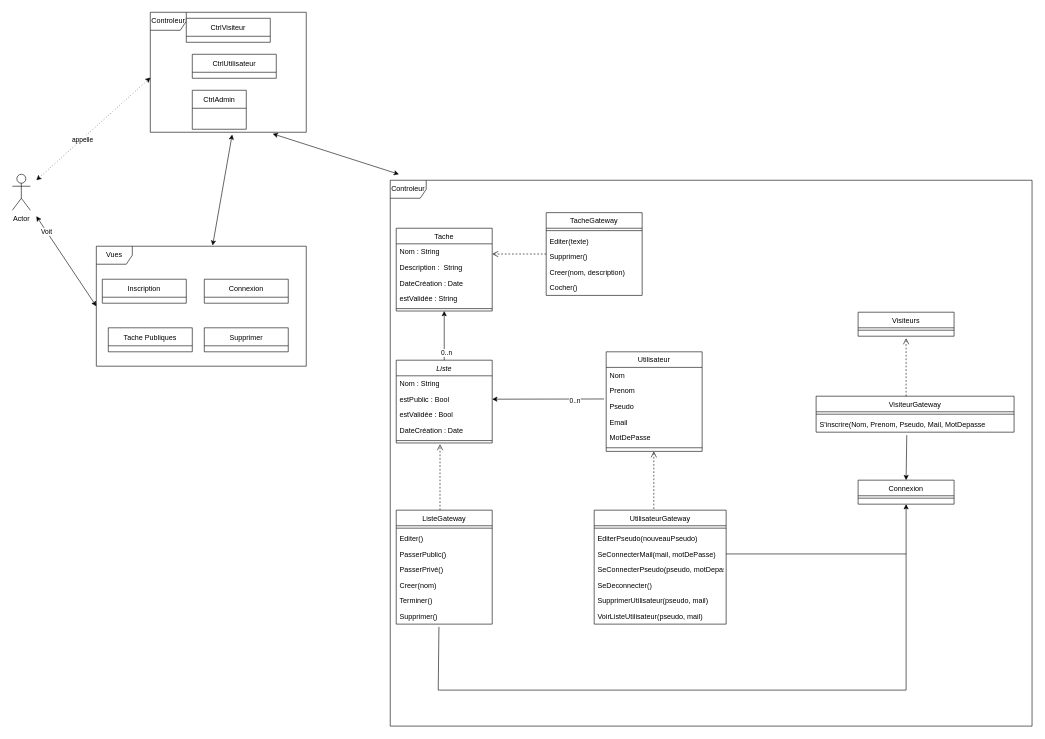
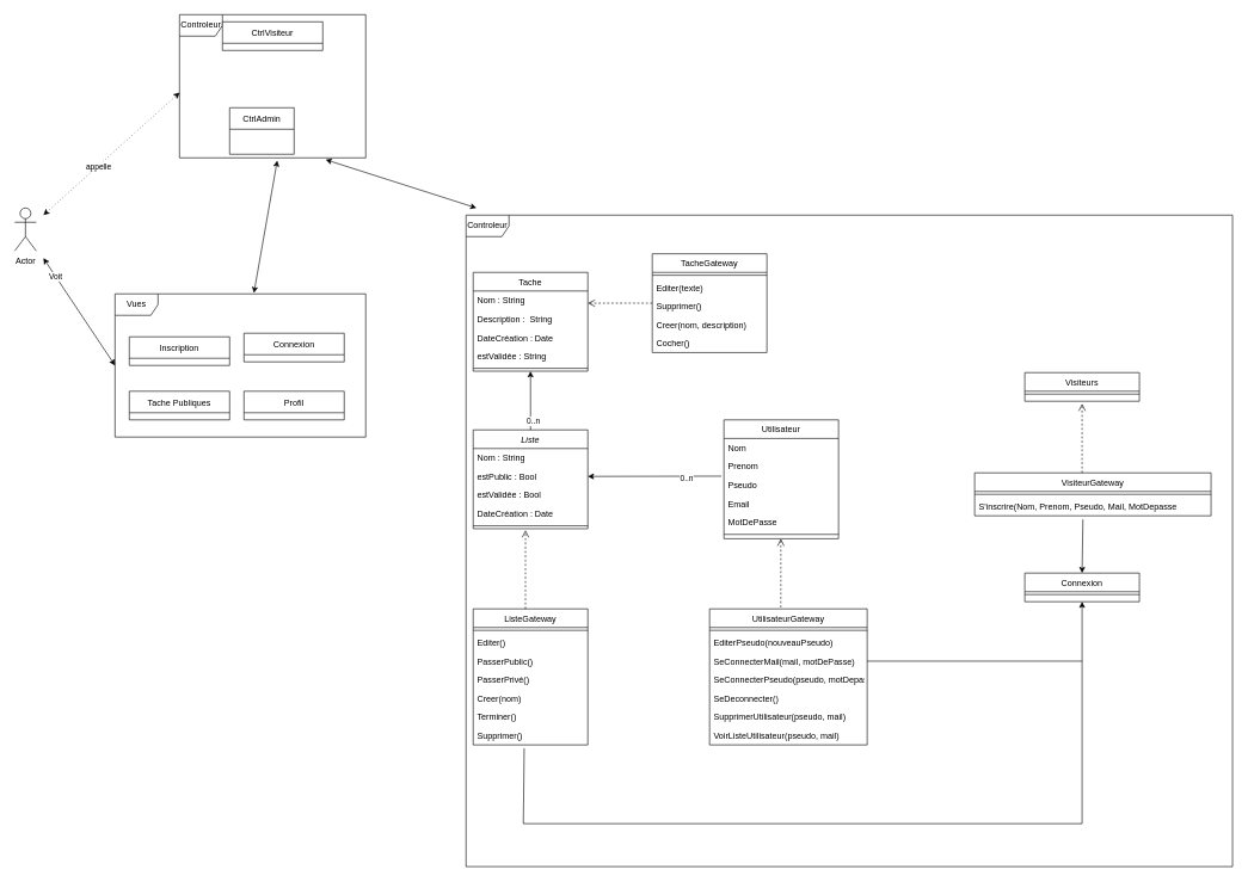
- <mxCell id="63" value="CtrlUtilisateur" style="swimlane;fontStyle=0;childLayout=stackLayout;horizontal=1;startSize=30;horizontalStack=0;resizeParent=1;resizeParentMax=0;resizeLast=0;collapsible=1;marginBottom=0;" vertex="1" parent="1"><mxGeometry x="320" y="90" width="140" height="40" as="geometry" /></mxCell>
- <mxCell id="68" value="Inscription" style="swimlane;fontStyle=0;childLayout=stackLayout;horizontal=1;startSize=30;horizontalStack=0;resizeParent=1;resizeParentMax=0;resizeLast=0;collapsible=1;marginBottom=0;" vertex="1" parent="1"><mxGeometry x="170" y="465" width="140" height="40" as="geometry" /></mxCell>
+ <mxCell id="68" value="Inscription" style="swimlane;fontStyle=0;childLayout=stackLayout;horizontal=1;startSize=30;horizontalStack=0;resizeParent=1;resizeParentMax=0;resizeLast=0;collapsible=1;marginBottom=0;" vertex="1" parent="1"><mxGeometry x="180" y="470" width="140" height="40" as="geometry" /></mxCell>
- <mxCell id="71" value="Supprimer" style="swimlane;fontStyle=0;childLayout=stackLayout;horizontal=1;startSize=30;horizontalStack=0;resizeParent=1;resizeParentMax=0;resizeLast=0;collapsible=1;marginBottom=0;" vertex="1" parent="1"><mxGeometry x="340" y="546" width="140" height="40" as="geometry" /></mxCell>
+ <mxCell id="71" value="Profil" style="swimlane;fontStyle=0;childLayout=stackLayout;horizontal=1;startSize=30;horizontalStack=0;resizeParent=1;resizeParentMax=0;resizeLast=0;collapsible=1;marginBottom=0;" vertex="1" parent="1"><mxGeometry x="340" y="546" width="140" height="40" as="geometry" /></mxCell>
